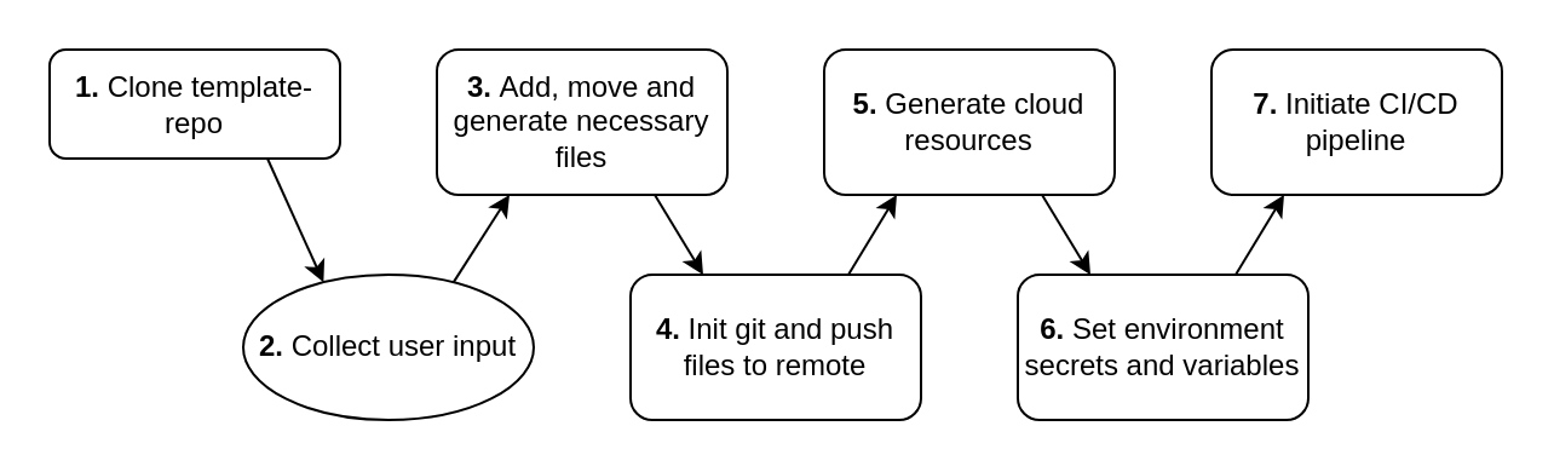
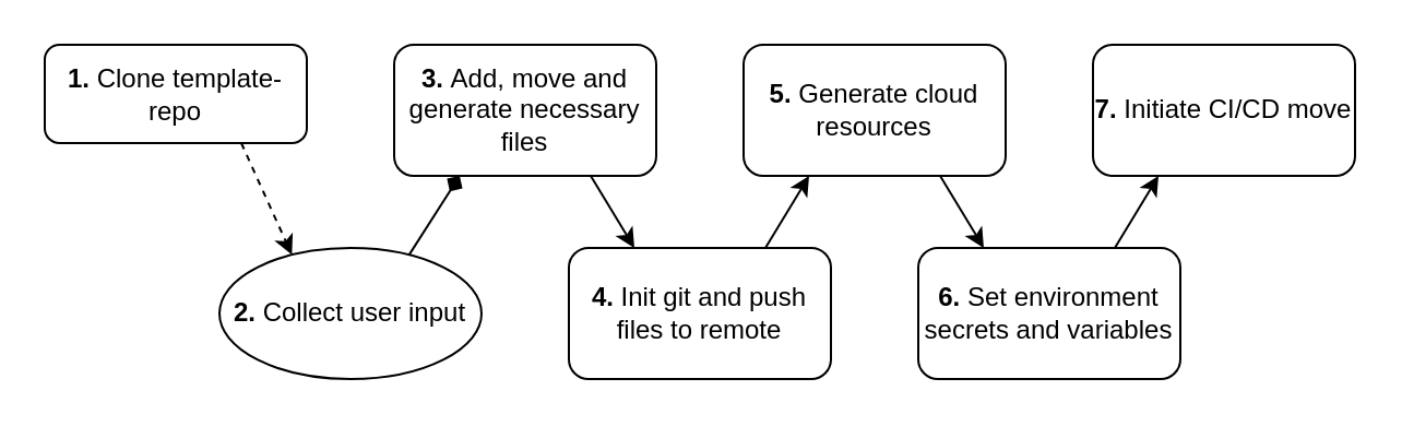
- <mxCell id="8" value="&lt;b&gt;7. &lt;/b&gt;Initiate&amp;nbsp;CI/CD pipeline" style="rounded=1;whiteSpace=wrap;html=1;" vertex="1" parent="1"><mxGeometry x="500" y="20" width="120" height="60" as="geometry" /></mxCell>
+ <mxCell id="8" value="&lt;b&gt;7. &lt;/b&gt;Initiate&amp;nbsp;CI/CD move" style="rounded=1;whiteSpace=wrap;html=1;" vertex="1" parent="1"><mxGeometry x="500" y="20" width="120" height="60" as="geometry" /></mxCell>
- <mxCell id="9" value="" style="endArrow=classic;html=1;rounded=0;exitX=0.75;exitY=0;exitDx=0;exitDy=0;entryX=0.25;entryY=1;entryDx=0;entryDy=0;" edge="1" parent="1" source="3" target="4"><mxGeometry width="50" height="50" relative="1" as="geometry"><mxPoint x="220" y="113" as="sourcePoint" /><mxPoint x="240" y="146" as="targetPoint" /></mxGeometry></mxCell>
+ <mxCell id="9" value="" style="endArrow=diamond;html=1;rounded=0;exitX=0.75;exitY=0;exitDx=0;exitDy=0;entryX=0.25;entryY=1;entryDx=0;entryDy=0;" edge="1" parent="1" source="3" target="4"><mxGeometry width="50" height="50" relative="1" as="geometry"><mxPoint x="220" y="113" as="sourcePoint" /><mxPoint x="240" y="146" as="targetPoint" /></mxGeometry></mxCell>
- <mxCell id="10" value="" style="endArrow=classic;html=1;rounded=0;exitX=0.75;exitY=1;exitDx=0;exitDy=0;entryX=0.25;entryY=0;entryDx=0;entryDy=0;" edge="1" parent="1" source="2" target="3"><mxGeometry width="50" height="50" relative="1" as="geometry"><mxPoint x="110" y="80" as="sourcePoint" /><mxPoint x="130" y="47" as="targetPoint" /></mxGeometry></mxCell>
+ <mxCell id="10" value="" style="endArrow=classic;html=1;rounded=0;exitX=0.75;exitY=1;exitDx=0;exitDy=0;entryX=0.25;entryY=0;entryDx=0;entryDy=0;dashed=1;" edge="1" parent="1" source="2" target="3"><mxGeometry width="50" height="50" relative="1" as="geometry"><mxPoint x="110" y="80" as="sourcePoint" /><mxPoint x="130" y="47" as="targetPoint" /></mxGeometry></mxCell>
